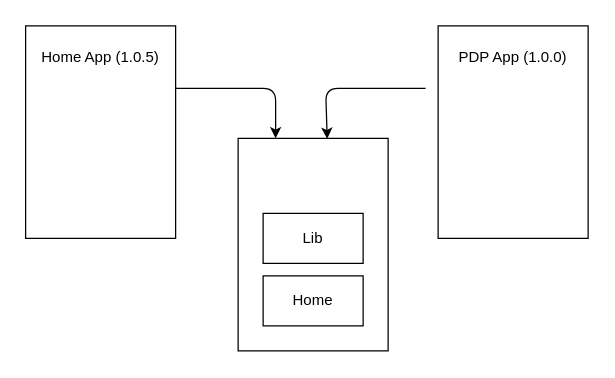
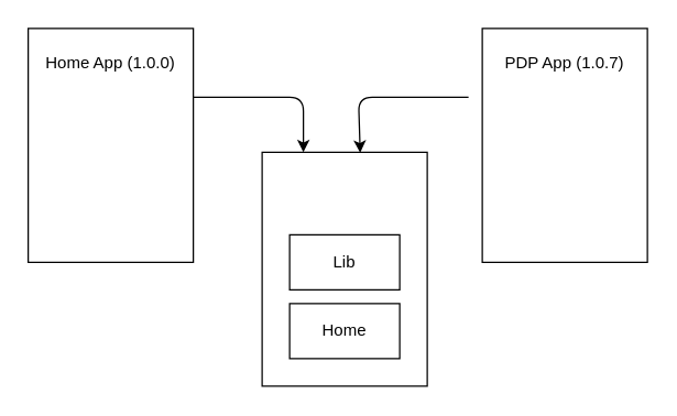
- <mxCell id="7" value="Home App (1.0.5)" style="text;strokeColor=none;align=center;fillColor=none;html=1;verticalAlign=middle;whiteSpace=wrap;rounded=0;" parent="1" vertex="1"><mxGeometry x="20" y="30" width="120" height="30" as="geometry" /></mxCell>
+ <mxCell id="7" value="Home App (1.0.0)" style="text;strokeColor=none;align=center;fillColor=none;html=1;verticalAlign=middle;whiteSpace=wrap;rounded=0;" parent="1" vertex="1"><mxGeometry x="20" y="30" width="120" height="30" as="geometry" /></mxCell>
- <mxCell id="8" value="PDP App (1.0.0)" style="text;strokeColor=none;align=center;fillColor=none;html=1;verticalAlign=middle;whiteSpace=wrap;rounded=0;" parent="1" vertex="1"><mxGeometry x="350" y="30" width="120" height="30" as="geometry" /></mxCell>
+ <mxCell id="8" value="PDP App (1.0.7)" style="text;strokeColor=none;align=center;fillColor=none;html=1;verticalAlign=middle;whiteSpace=wrap;rounded=0;" parent="1" vertex="1"><mxGeometry x="350" y="30" width="120" height="30" as="geometry" /></mxCell>
